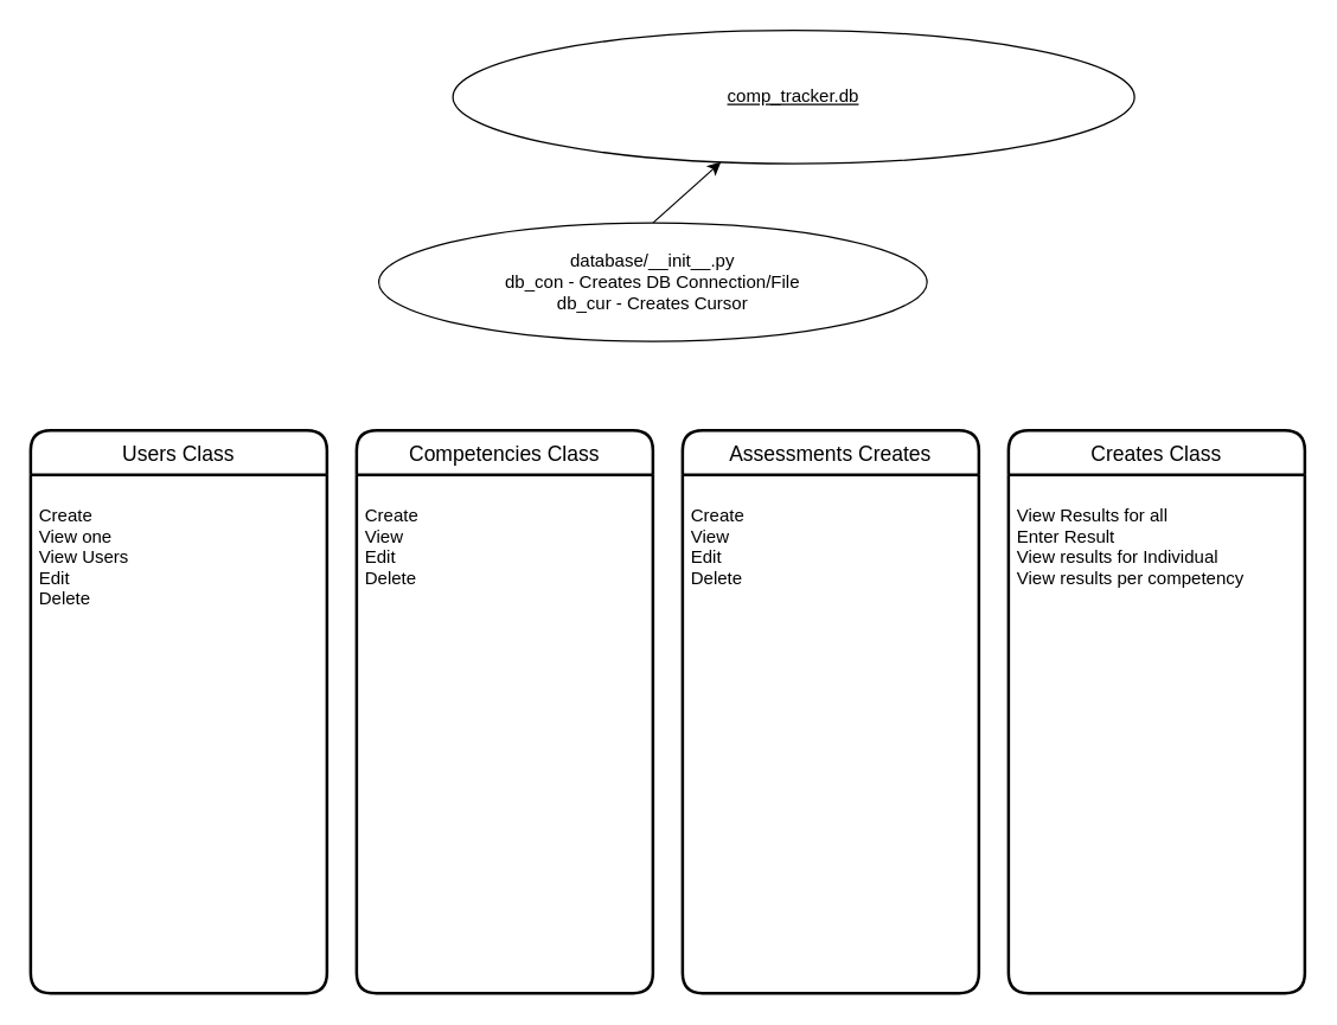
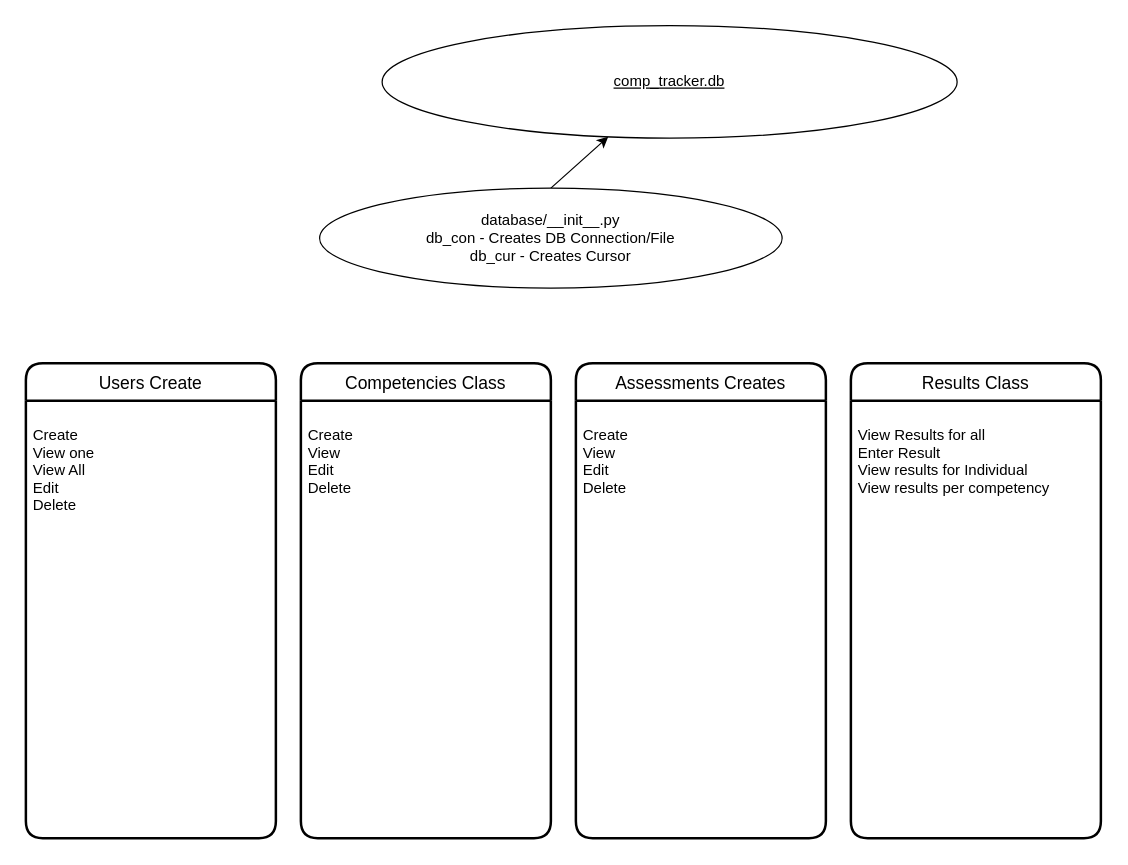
- <mxCell id="5" value="Users Class" style="swimlane;childLayout=stackLayout;horizontal=1;startSize=30;horizontalStack=0;rounded=1;fontSize=14;fontStyle=0;strokeWidth=2;resizeParent=0;resizeLast=1;shadow=0;dashed=0;align=center;" parent="1" vertex="1"><mxGeometry x="20" y="290" width="200" height="380" as="geometry" /></mxCell>
+ <mxCell id="5" value="Users Create" style="swimlane;childLayout=stackLayout;horizontal=1;startSize=30;horizontalStack=0;rounded=1;fontSize=14;fontStyle=0;strokeWidth=2;resizeParent=0;resizeLast=1;shadow=0;dashed=0;align=center;" parent="1" vertex="1"><mxGeometry x="20" y="290" width="200" height="380" as="geometry" /></mxCell>
- <mxCell id="11" value="Creates Class" style="swimlane;childLayout=stackLayout;horizontal=1;startSize=30;horizontalStack=0;rounded=1;fontSize=14;fontStyle=0;strokeWidth=2;resizeParent=0;resizeLast=1;shadow=0;dashed=0;align=center;" parent="1" vertex="1"><mxGeometry x="680" y="290" width="200" height="380" as="geometry" /></mxCell>
+ <mxCell id="11" value="Results Class" style="swimlane;childLayout=stackLayout;horizontal=1;startSize=30;horizontalStack=0;rounded=1;fontSize=14;fontStyle=0;strokeWidth=2;resizeParent=0;resizeLast=1;shadow=0;dashed=0;align=center;" parent="1" vertex="1"><mxGeometry x="680" y="290" width="200" height="380" as="geometry" /></mxCell>
- <mxCell id="6" value="&#10;Create&#10;View one&#10;View Users&#10;Edit&#10;Delete&#10;" style="align=left;strokeColor=none;fillColor=none;spacingLeft=4;fontSize=12;verticalAlign=top;resizable=0;rotatable=0;part=1;" parent="5" vertex="1"><mxGeometry y="30" width="200" height="350" as="geometry" /></mxCell>
+ <mxCell id="6" value="&#10;Create&#10;View one&#10;View All&#10;Edit&#10;Delete&#10;" style="align=left;strokeColor=none;fillColor=none;spacingLeft=4;fontSize=12;verticalAlign=top;resizable=0;rotatable=0;part=1;" parent="5" vertex="1"><mxGeometry y="30" width="200" height="350" as="geometry" /></mxCell>
